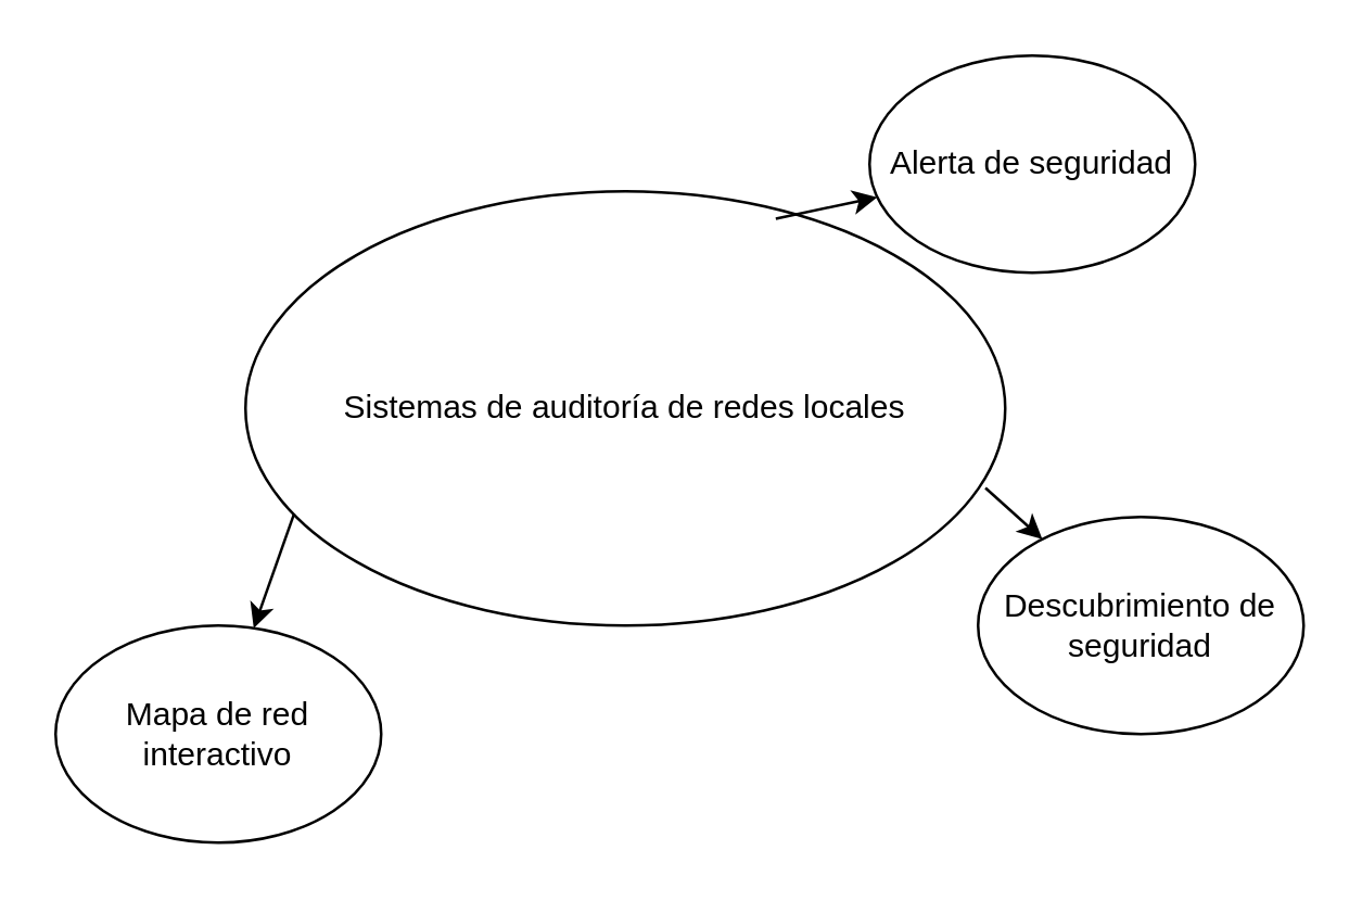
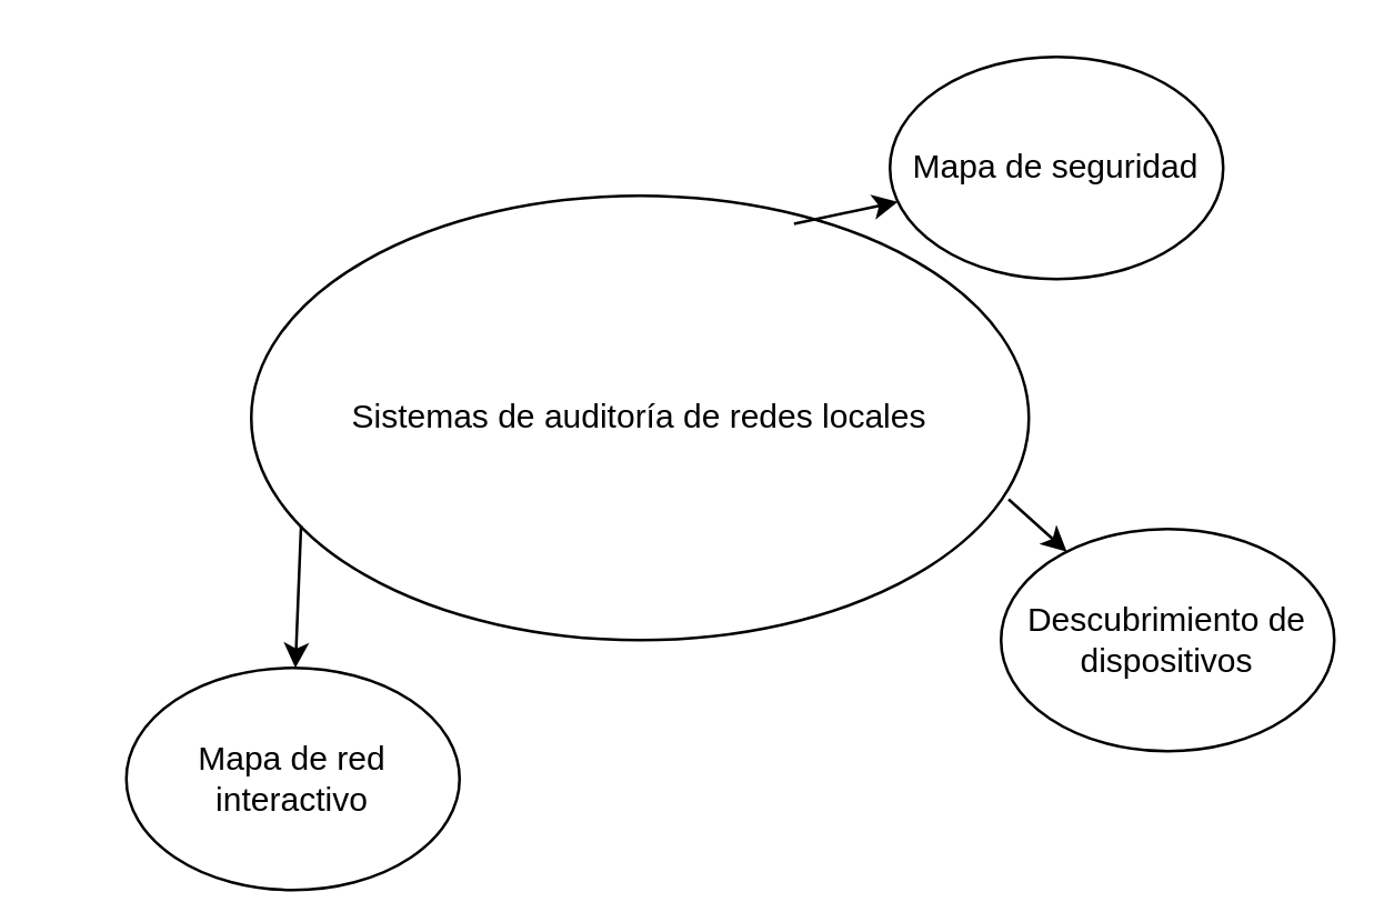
- <mxCell id="8" value="Alerta de seguridad" style="ellipse;whiteSpace=wrap;html=1;" vertex="1" parent="1"><mxGeometry x="320" y="20" width="120" height="80" as="geometry" /></mxCell>
+ <mxCell id="8" value="Mapa de seguridad" style="ellipse;whiteSpace=wrap;html=1;" vertex="1" parent="1"><mxGeometry x="320" y="20" width="120" height="80" as="geometry" /></mxCell>
- <mxCell id="4" value="Descubrimiento de seguridad" style="ellipse;whiteSpace=wrap;html=1;" vertex="1" parent="1"><mxGeometry x="360" y="190" width="120" height="80" as="geometry" /></mxCell>
+ <mxCell id="4" value="Descubrimiento de dispositivos" style="ellipse;whiteSpace=wrap;html=1;" vertex="1" parent="1"><mxGeometry x="360" y="190" width="120" height="80" as="geometry" /></mxCell>
- <mxCell id="6" value="Mapa de red interactivo" style="ellipse;whiteSpace=wrap;html=1;" vertex="1" parent="1"><mxGeometry x="20" y="230" width="120" height="80" as="geometry" /></mxCell>
+ <mxCell id="6" value="Mapa de red interactivo" style="ellipse;whiteSpace=wrap;html=1;" vertex="1" parent="1"><mxGeometry x="45" y="240" width="120" height="80" as="geometry" /></mxCell>
